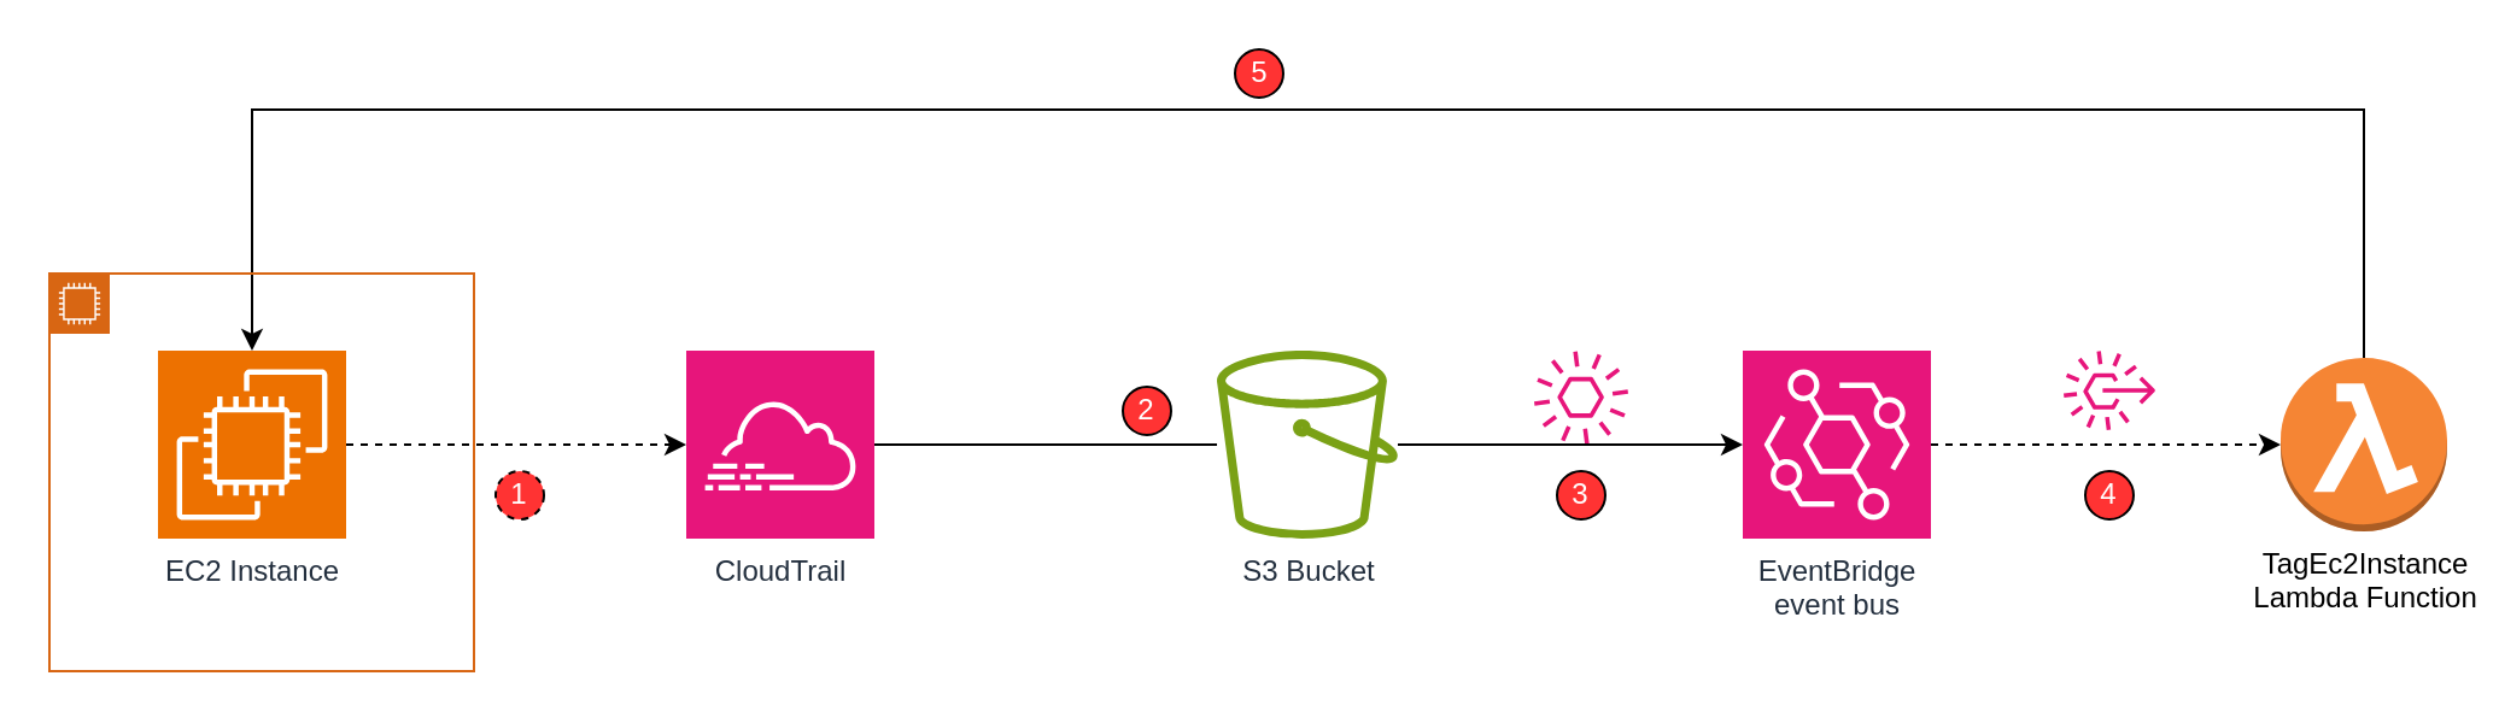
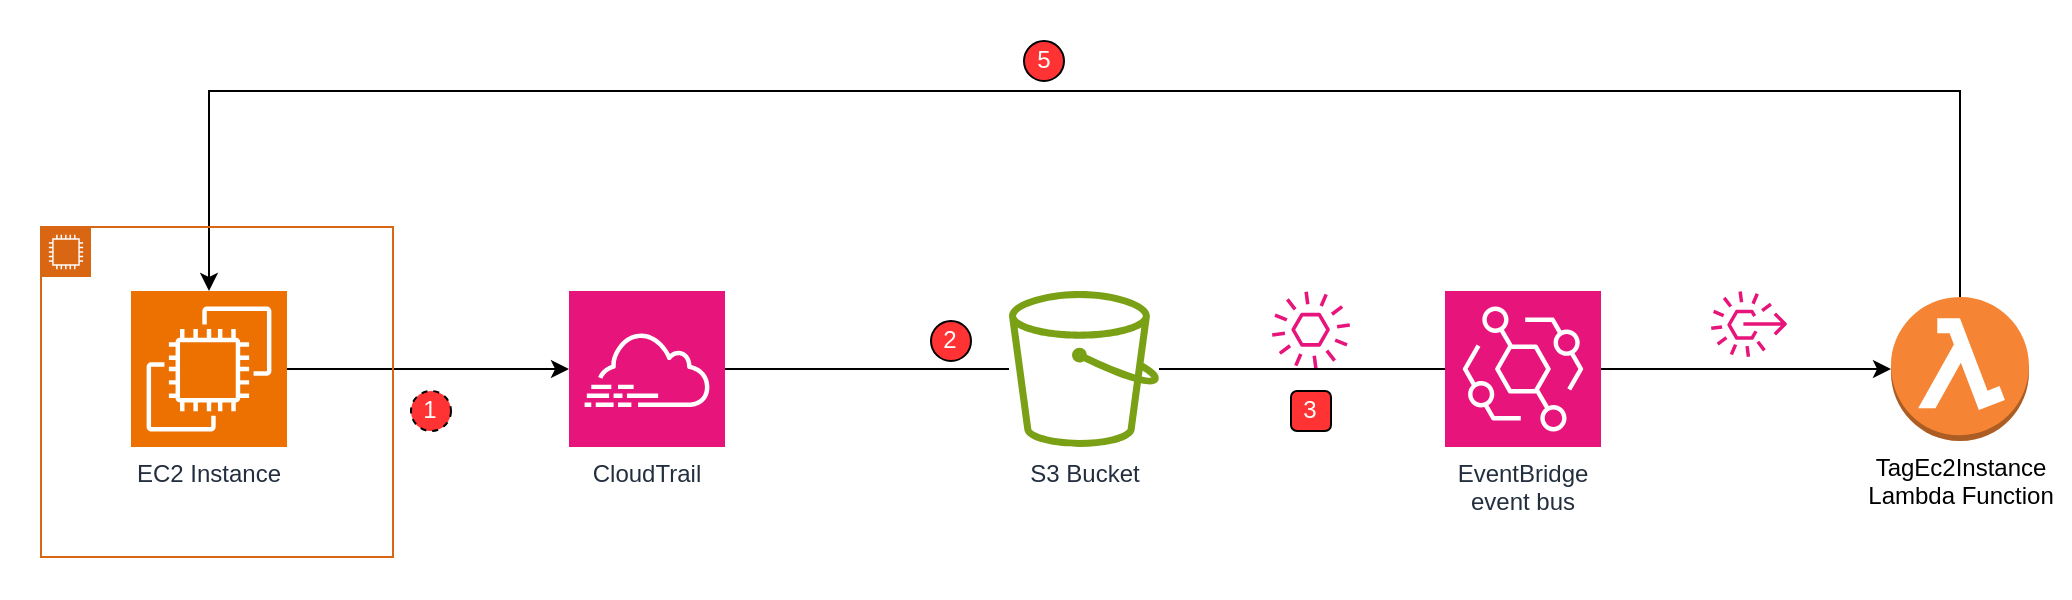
- <mxCell id="15" style="edgeStyle=orthogonalEdgeStyle;rounded=0;orthogonalLoop=1;jettySize=auto;html=1;exitX=1;exitY=0.5;exitDx=0;exitDy=0;exitPerimeter=0;entryX=0;entryY=0.5;entryDx=0;entryDy=0;entryPerimeter=0;dashed=1;" edge="1" parent="1" source="2" target="14"><mxGeometry relative="1" as="geometry" /></mxCell>
+ <mxCell id="15" style="edgeStyle=orthogonalEdgeStyle;rounded=0;orthogonalLoop=1;jettySize=auto;html=1;exitX=1;exitY=0.5;exitDx=0;exitDy=0;exitPerimeter=0;entryX=0;entryY=0.5;entryDx=0;entryDy=0;entryPerimeter=0;" edge="1" parent="1" source="2" target="14"><mxGeometry relative="1" as="geometry" /></mxCell>
- <mxCell id="9" style="edgeStyle=orthogonalEdgeStyle;rounded=0;orthogonalLoop=1;jettySize=auto;html=1;" edge="1" parent="1" source="10" target="3"><mxGeometry relative="1" as="geometry" /></mxCell>
+ <mxCell id="9" style="edgeStyle=orthogonalEdgeStyle;rounded=0;orthogonalLoop=1;jettySize=auto;html=1;endArrow=none;" edge="1" parent="1" source="10" target="3"><mxGeometry relative="1" as="geometry" /></mxCell>
- <mxCell id="7" style="edgeStyle=orthogonalEdgeStyle;rounded=0;orthogonalLoop=1;jettySize=auto;html=1;exitX=1;exitY=0.5;exitDx=0;exitDy=0;exitPerimeter=0;entryX=0;entryY=0.5;entryDx=0;entryDy=0;entryPerimeter=0;dashed=1;" edge="1" parent="1" source="3" target="4"><mxGeometry relative="1" as="geometry" /></mxCell>
+ <mxCell id="7" style="edgeStyle=orthogonalEdgeStyle;rounded=0;orthogonalLoop=1;jettySize=auto;html=1;exitX=1;exitY=0.5;exitDx=0;exitDy=0;exitPerimeter=0;entryX=0;entryY=0.5;entryDx=0;entryDy=0;entryPerimeter=0;" edge="1" parent="1" source="3" target="4"><mxGeometry relative="1" as="geometry" /></mxCell>
- <mxCell id="16" value="&lt;font color=&quot;#ffffff&quot;&gt;3&lt;/font&gt;" style="ellipse;whiteSpace=wrap;html=1;aspect=fixed;fillColor=#FF3333;" vertex="1" parent="1"><mxGeometry x="645" y="195" width="20" height="20" as="geometry" /></mxCell>
+ <mxCell id="16" value="&lt;font color=&quot;#ffffff&quot;&gt;3&lt;/font&gt;" style="whiteSpace=wrap;html=1;aspect=fixed;fillColor=#FF3333;rounded=1;" vertex="1" parent="1"><mxGeometry x="645" y="195" width="20" height="20" as="geometry" /></mxCell>
- <mxCell id="17" value="&lt;font color=&quot;#ffffff&quot;&gt;4&lt;/font&gt;" style="ellipse;whiteSpace=wrap;html=1;aspect=fixed;fillColor=#FF3333;" vertex="1" parent="1"><mxGeometry x="864" y="195" width="20" height="20" as="geometry" /></mxCell>
